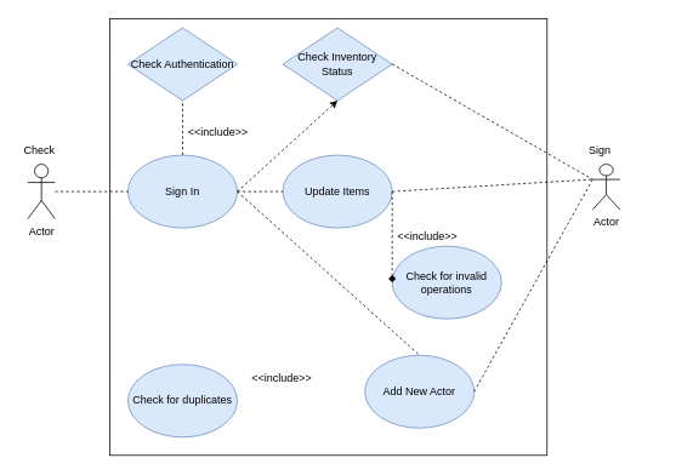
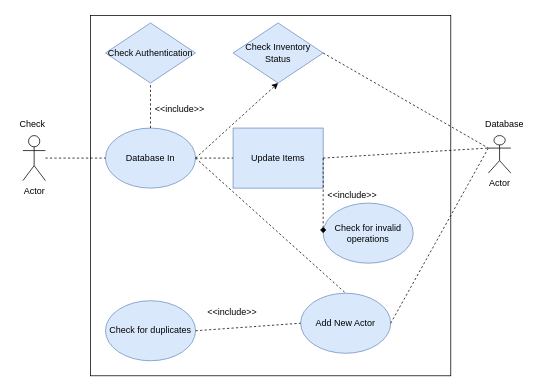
- <mxCell id="9" value="Sign" style="text;strokeColor=none;fillColor=none;align=left;verticalAlign=middle;spacingLeft=4;spacingRight=4;overflow=hidden;points=[[0,0.5],[1,0.5]];portConstraint=eastwest;rotatable=0;whiteSpace=wrap;html=1;" vertex="1" parent="1"><mxGeometry x="640" y="150" width="80" height="30" as="geometry" /></mxCell>
+ <mxCell id="9" value="Database" style="text;strokeColor=none;fillColor=none;align=left;verticalAlign=middle;spacingLeft=4;spacingRight=4;overflow=hidden;points=[[0,0.5],[1,0.5]];portConstraint=eastwest;rotatable=0;whiteSpace=wrap;html=1;" vertex="1" parent="1"><mxGeometry x="640" y="150" width="80" height="30" as="geometry" /></mxCell>
- <mxCell id="10" value="Sign In" style="ellipse;whiteSpace=wrap;html=1;fillColor=#dae8fc;strokeColor=#6c8ebf;" vertex="1" parent="1"><mxGeometry x="140" y="170" width="120" height="80" as="geometry" /></mxCell>
+ <mxCell id="10" value="Database In" style="ellipse;whiteSpace=wrap;html=1;fillColor=#dae8fc;strokeColor=#6c8ebf;" vertex="1" parent="1"><mxGeometry x="140" y="170" width="120" height="80" as="geometry" /></mxCell>
- <mxCell id="6" value="Update Items" style="ellipse;whiteSpace=wrap;html=1;fillColor=#dae8fc;strokeColor=#6c8ebf;" vertex="1" parent="1"><mxGeometry x="310" y="170" width="120" height="80" as="geometry" /></mxCell>
+ <mxCell id="6" value="Update Items" style="whiteSpace=wrap;html=1;fillColor=#dae8fc;strokeColor=#6c8ebf;rounded=0;" vertex="1" parent="1"><mxGeometry x="310" y="170" width="120" height="80" as="geometry" /></mxCell>
+ <mxCell id="20" value="" style="endArrow=none;dashed=1;html=1;rounded=0;entryX=0;entryY=0.5;entryDx=0;entryDy=0;exitX=1;exitY=0.5;exitDx=0;exitDy=0;" edge="1" parent="1" source="19" target="7"><mxGeometry width="50" height="50" relative="1" as="geometry"><mxPoint x="320" y="430" as="sourcePoint" /><mxPoint x="370" y="390" as="targetPoint" /></mxGeometry></mxCell>
